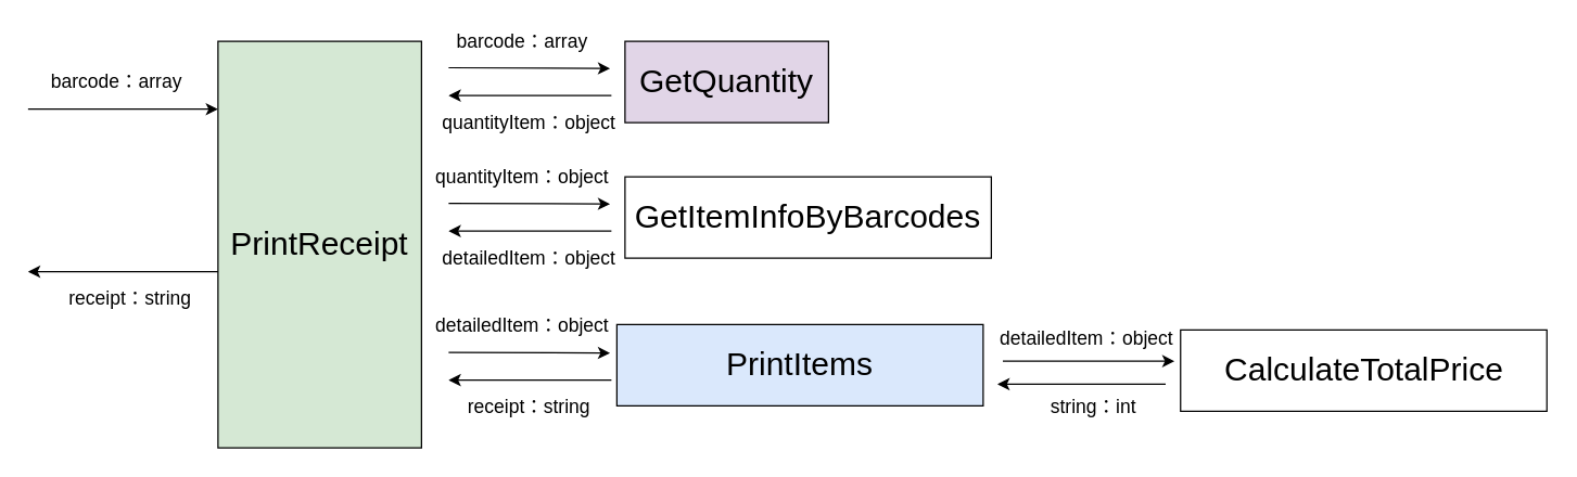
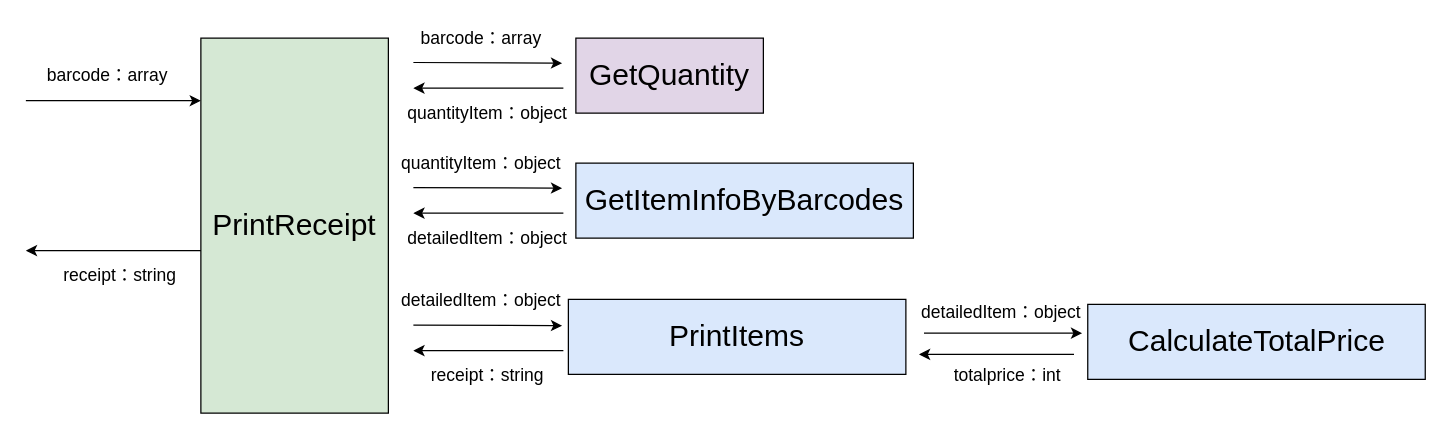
- <mxCell id="12" value="&lt;font style=&quot;font-size: 24px&quot;&gt;GetItemInfoByBarcodes&lt;/font&gt;" style="rounded=0;whiteSpace=wrap;html=1;" vertex="1" parent="1"><mxGeometry x="460" y="130" width="270" height="60" as="geometry" /></mxCell>
+ <mxCell id="12" value="&lt;font style=&quot;font-size: 24px&quot;&gt;GetItemInfoByBarcodes&lt;/font&gt;" style="rounded=0;whiteSpace=wrap;html=1;fillColor=#dae8fc;" vertex="1" parent="1"><mxGeometry x="460" y="130" width="270" height="60" as="geometry" /></mxCell>
- <mxCell id="22" value="&lt;font style=&quot;font-size: 24px&quot;&gt;CalculateTotalPrice&lt;/font&gt;" style="rounded=0;whiteSpace=wrap;html=1;" vertex="1" parent="1"><mxGeometry x="869.5" y="243" width="270" height="60" as="geometry" /></mxCell>
+ <mxCell id="22" value="&lt;font style=&quot;font-size: 24px&quot;&gt;CalculateTotalPrice&lt;/font&gt;" style="rounded=0;whiteSpace=wrap;html=1;fillColor=#dae8fc;" vertex="1" parent="1"><mxGeometry x="869.5" y="243" width="270" height="60" as="geometry" /></mxCell>
- <mxCell id="26" value="&lt;font&gt;&lt;span style=&quot;font-size: 14px&quot;&gt;string：int&lt;/span&gt;&lt;br&gt;&lt;/font&gt;" style="text;html=1;resizable=0;autosize=1;align=center;verticalAlign=middle;points=[];fillColor=none;strokeColor=none;rounded=0;" vertex="1" parent="1"><mxGeometry x="755" y="290" width="100" height="20" as="geometry" /></mxCell>
+ <mxCell id="26" value="&lt;font&gt;&lt;span style=&quot;font-size: 14px&quot;&gt;totalprice：int&lt;/span&gt;&lt;br&gt;&lt;/font&gt;" style="text;html=1;resizable=0;autosize=1;align=center;verticalAlign=middle;points=[];fillColor=none;strokeColor=none;rounded=0;" vertex="1" parent="1"><mxGeometry x="755" y="290" width="100" height="20" as="geometry" /></mxCell>
